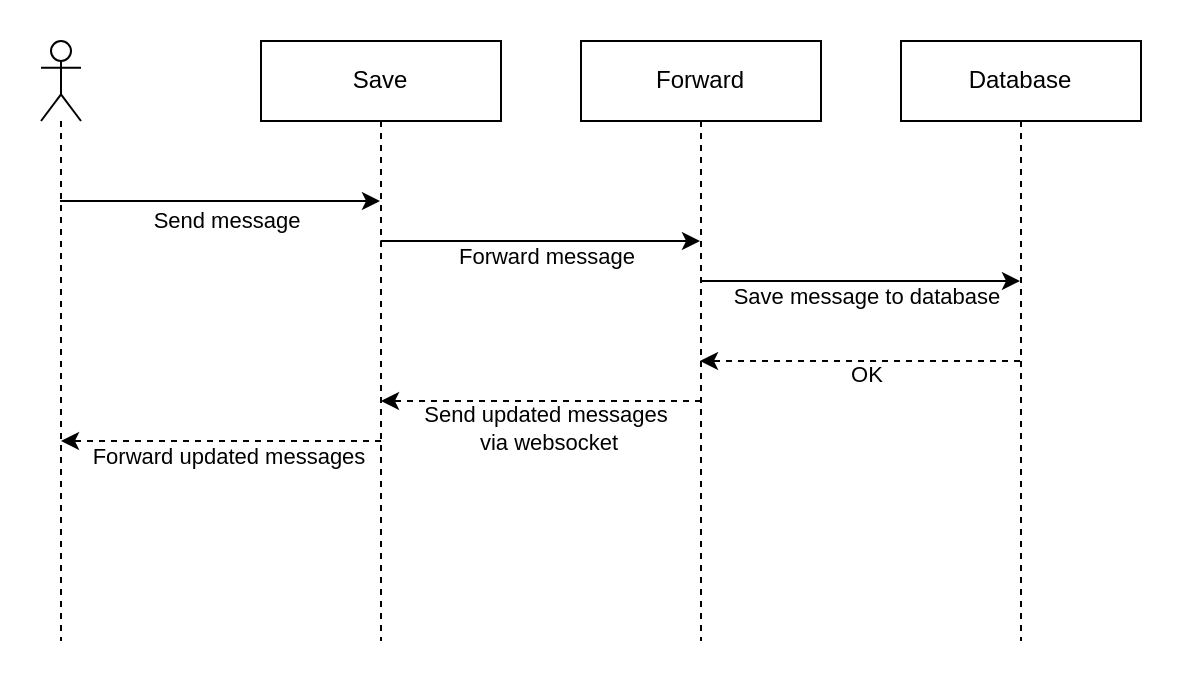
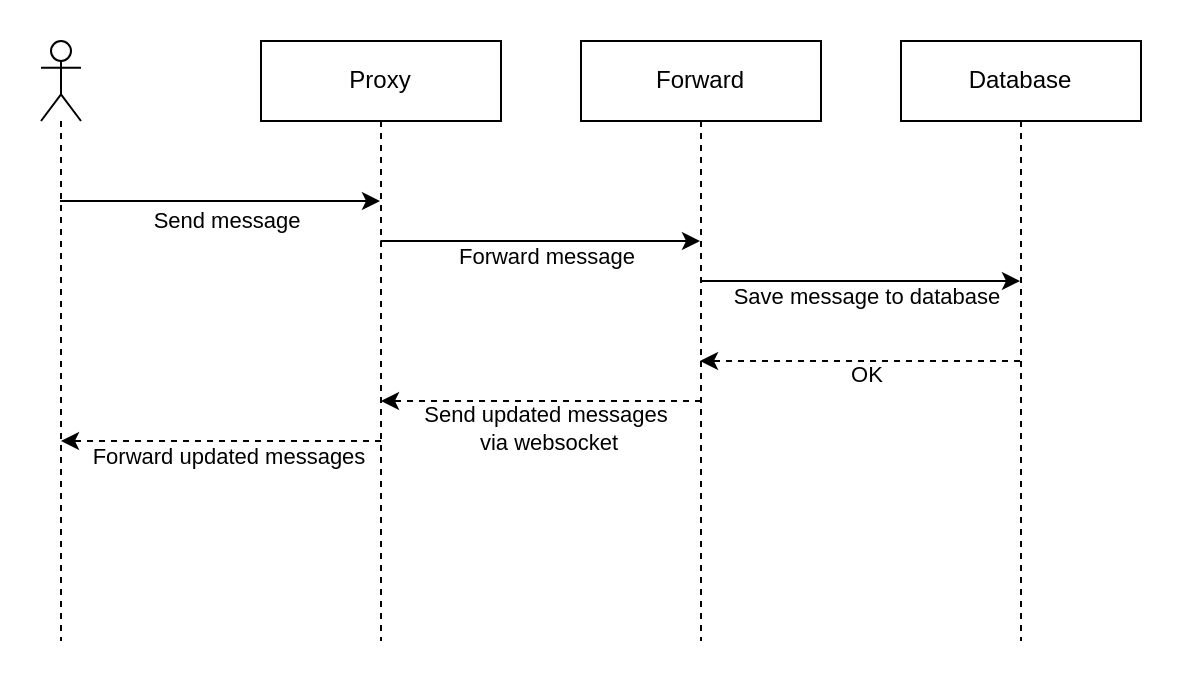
- <mxCell id="2" value="Save" style="shape=umlLifeline;perimeter=lifelinePerimeter;whiteSpace=wrap;html=1;container=0;dropTarget=0;collapsible=0;recursiveResize=0;outlineConnect=0;portConstraint=eastwest;newEdgeStyle={&quot;edgeStyle&quot;:&quot;elbowEdgeStyle&quot;,&quot;elbow&quot;:&quot;vertical&quot;,&quot;curved&quot;:0,&quot;rounded&quot;:0};" parent="1" vertex="1"><mxGeometry x="130" y="20" width="120" height="300" as="geometry" /></mxCell>
+ <mxCell id="2" value="Proxy" style="shape=umlLifeline;perimeter=lifelinePerimeter;whiteSpace=wrap;html=1;container=0;dropTarget=0;collapsible=0;recursiveResize=0;outlineConnect=0;portConstraint=eastwest;newEdgeStyle={&quot;edgeStyle&quot;:&quot;elbowEdgeStyle&quot;,&quot;elbow&quot;:&quot;vertical&quot;,&quot;curved&quot;:0,&quot;rounded&quot;:0};" parent="1" vertex="1"><mxGeometry x="130" y="20" width="120" height="300" as="geometry" /></mxCell>
